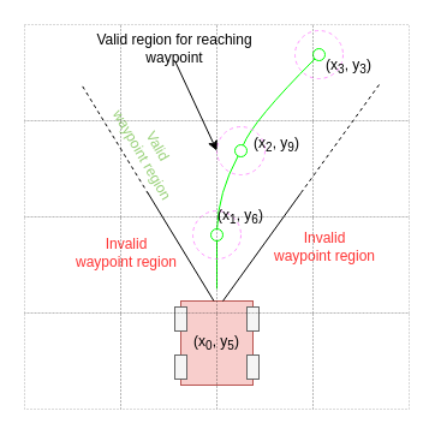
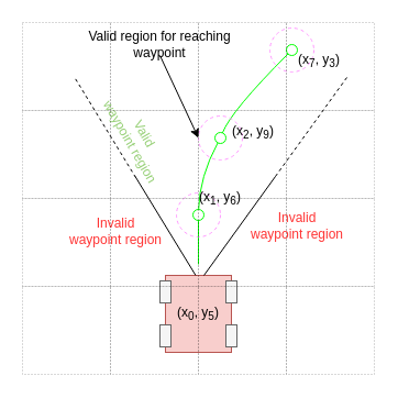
- <mxCell id="23" value="(x&lt;sub&gt;3&lt;/sub&gt;, y&lt;sub&gt;3&lt;/sub&gt;)" style="text;html=1;strokeColor=none;fillColor=none;align=center;verticalAlign=middle;whiteSpace=wrap;rounded=0;dashed=1;" parent="1" vertex="1"><mxGeometry x="260" y="45" width="60" height="20" as="geometry" /></mxCell>
+ <mxCell id="23" value="(x&lt;sub&gt;7&lt;/sub&gt;, y&lt;sub&gt;3&lt;/sub&gt;)" style="text;html=1;strokeColor=none;fillColor=none;align=center;verticalAlign=middle;whiteSpace=wrap;rounded=0;dashed=1;" parent="1" vertex="1"><mxGeometry x="260" y="45" width="60" height="20" as="geometry" /></mxCell>
